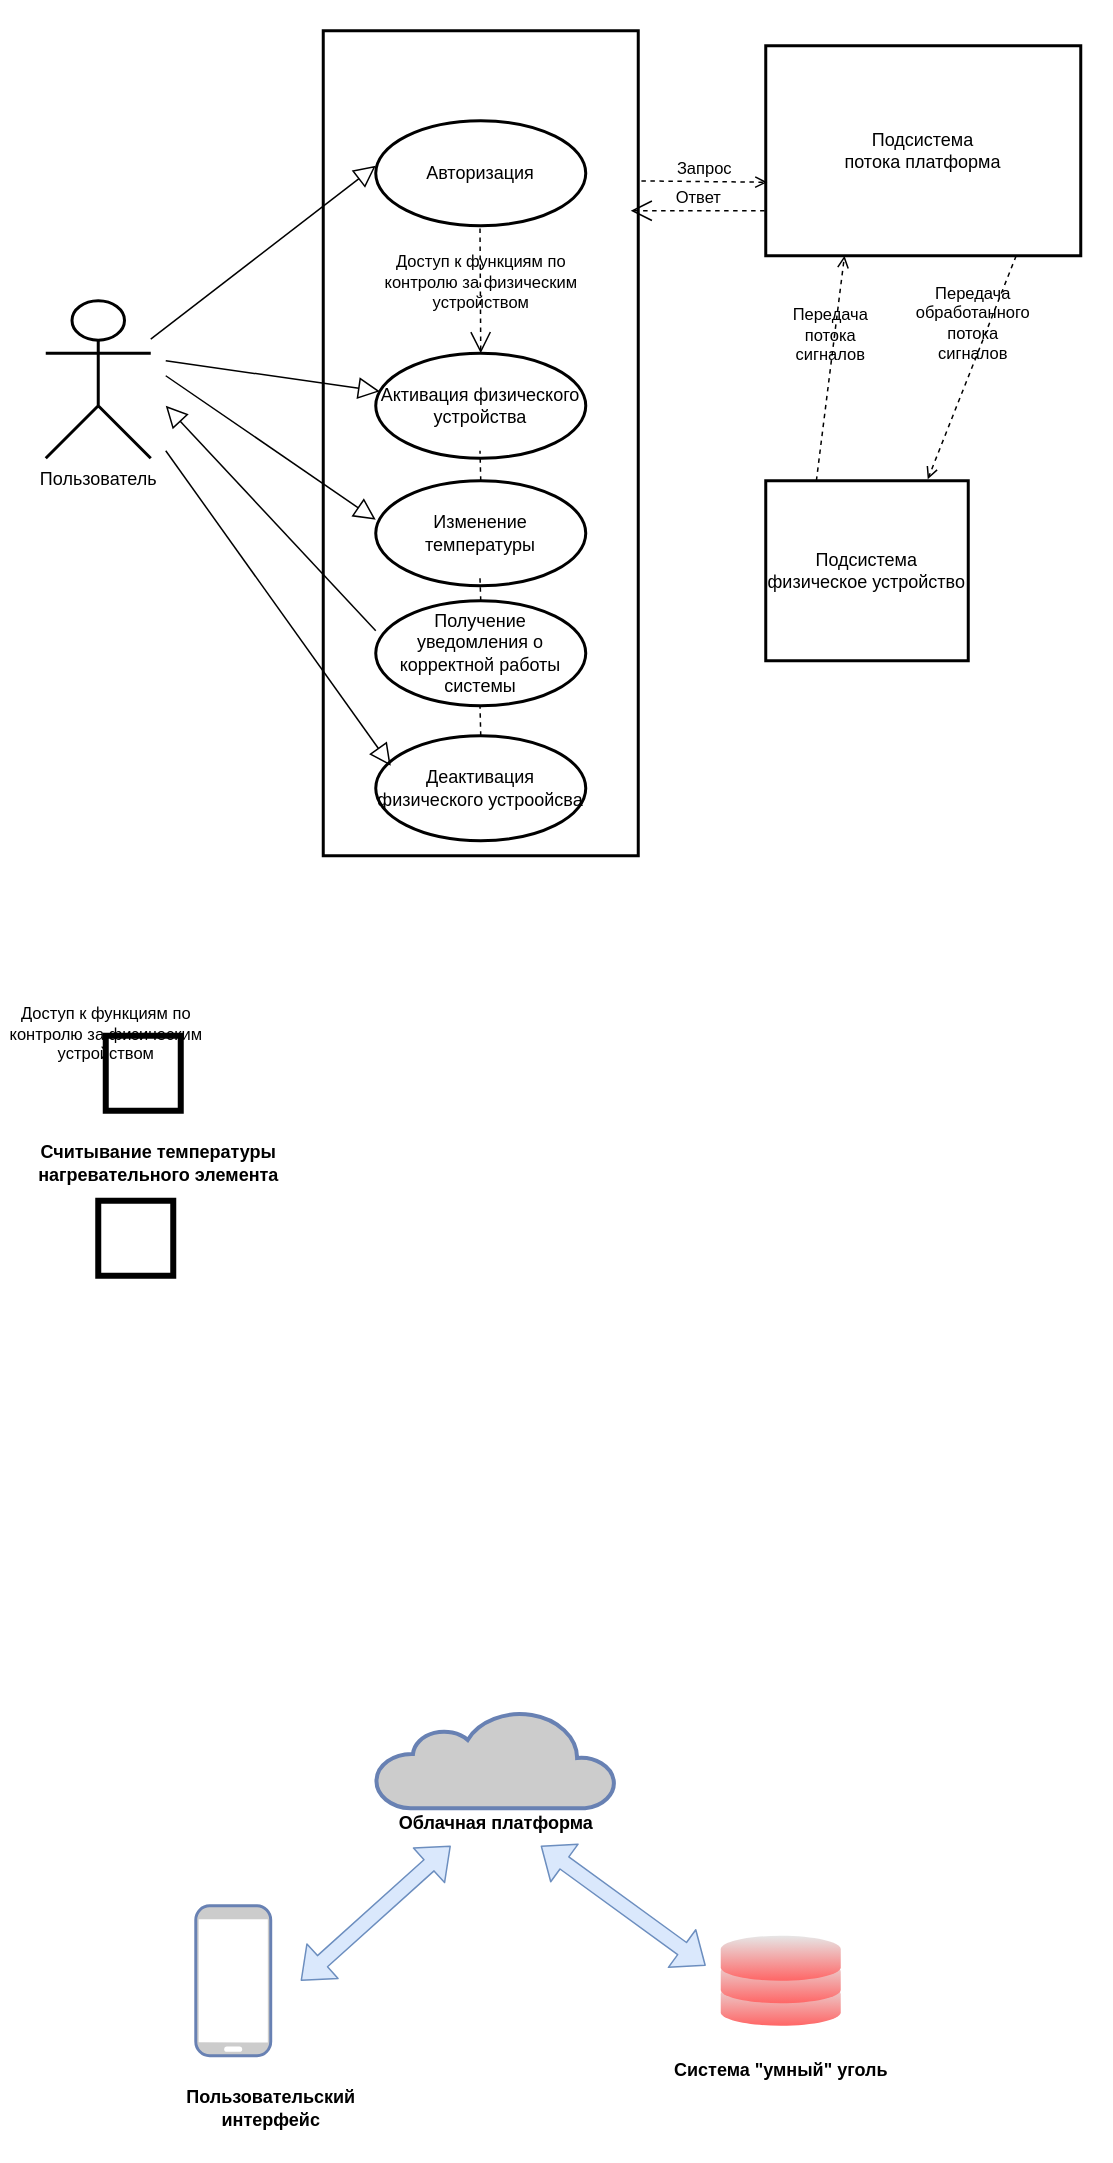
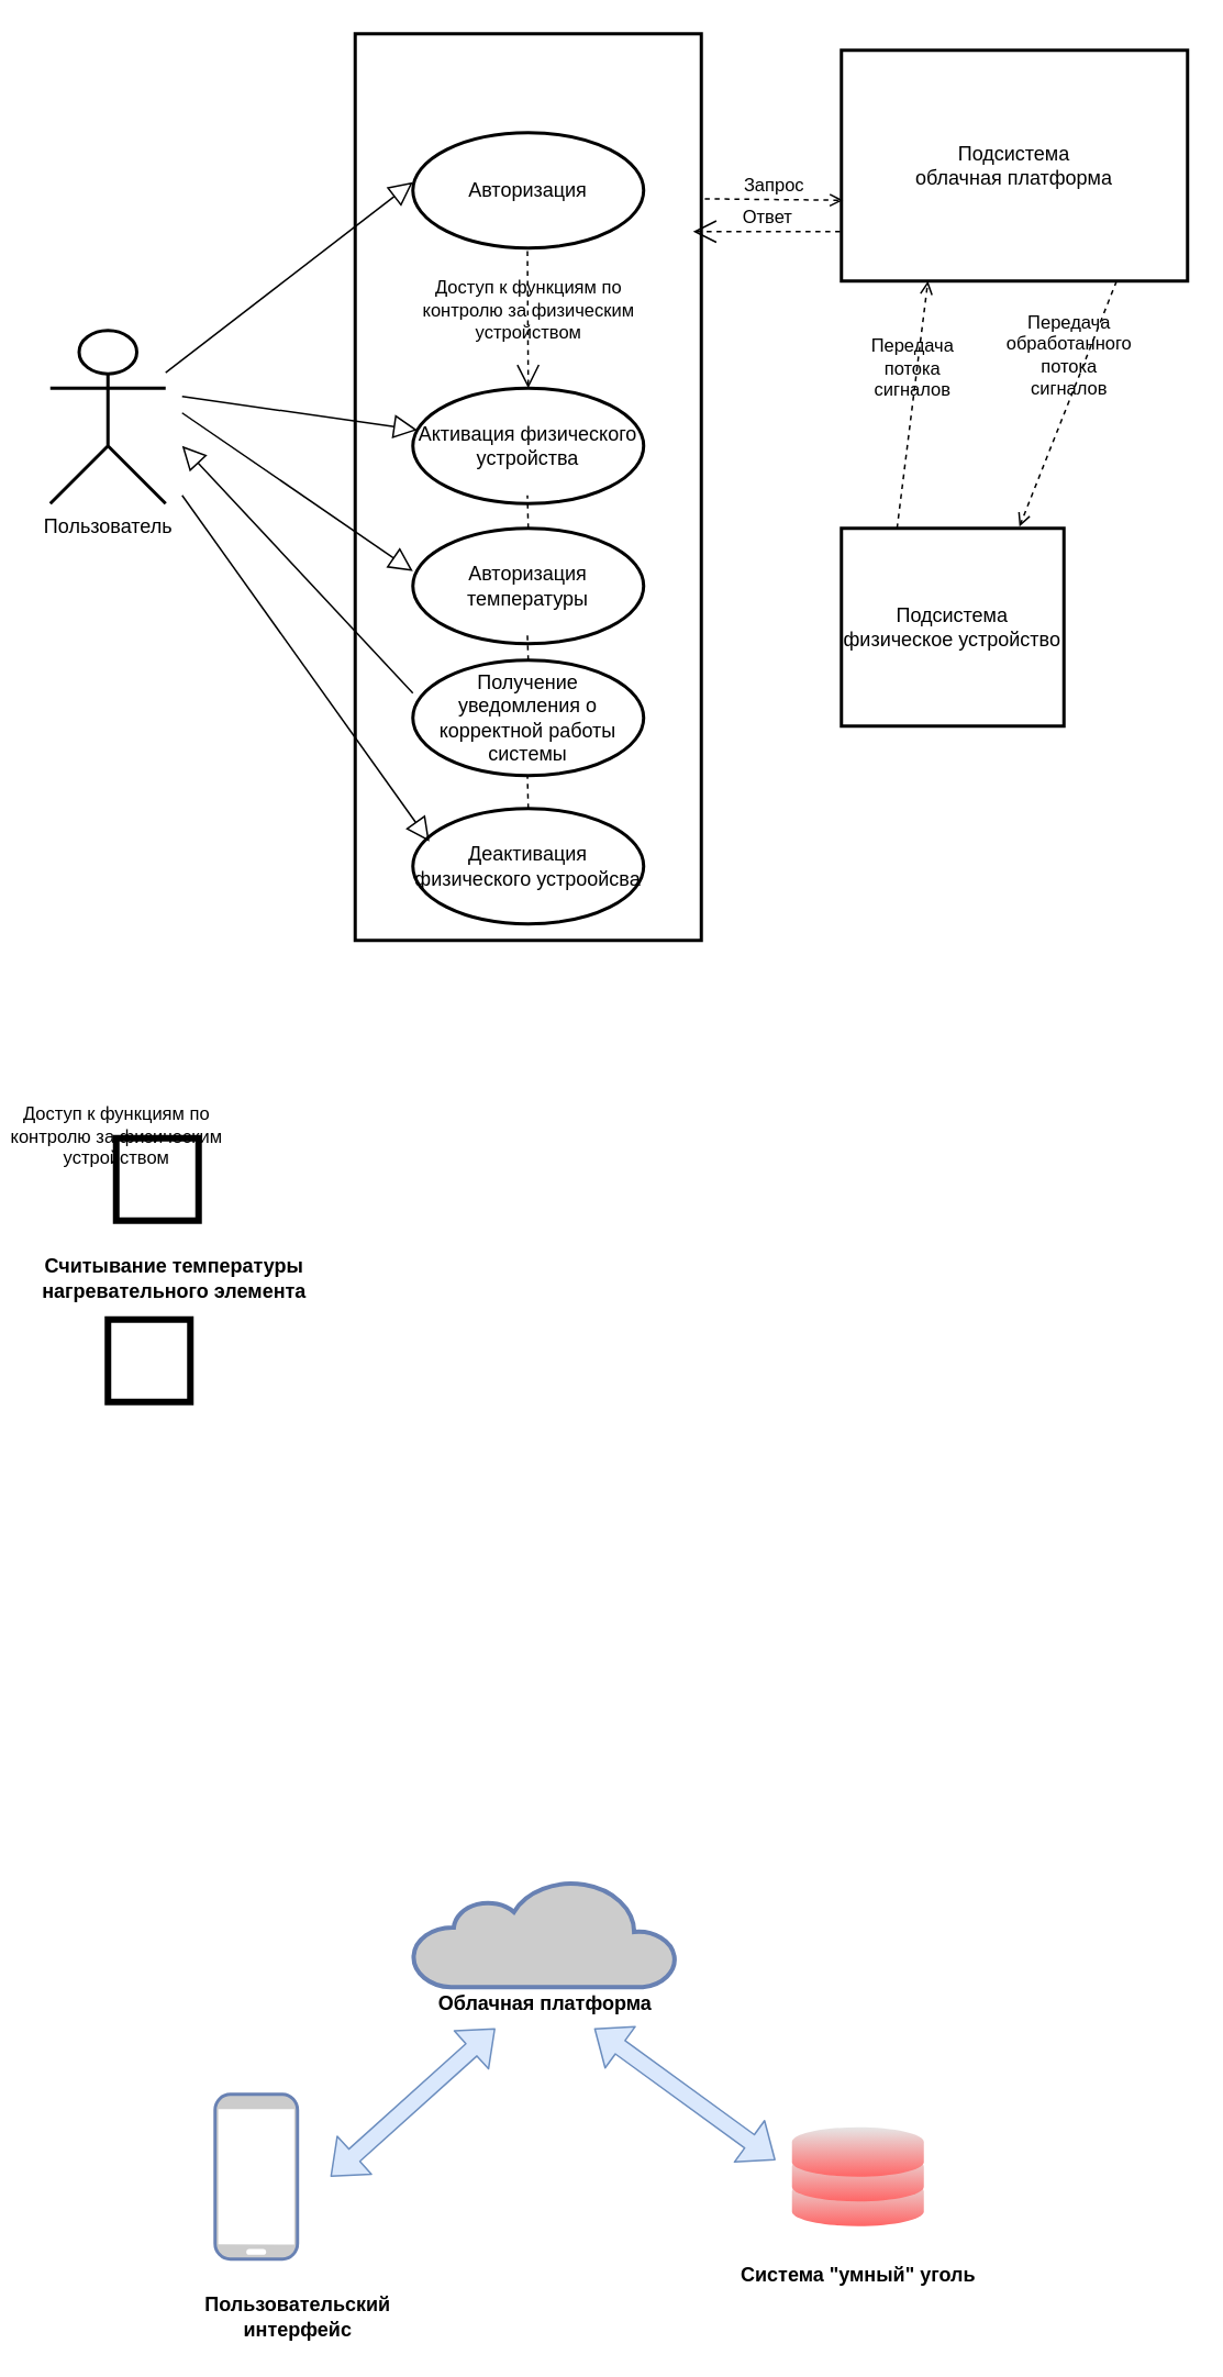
- <mxCell id="17" value="Подсистема&lt;br&gt;&lt;div&gt;потока платформа&lt;/div&gt;" style="rounded=0;whiteSpace=wrap;html=1;strokeColor=#000000;strokeWidth=2;fillColor=none;gradientColor=none;" vertex="1" parent="1"><mxGeometry x="510" y="30" width="210" height="140" as="geometry" /></mxCell>
+ <mxCell id="17" value="Подсистема&lt;br&gt;&lt;div&gt;облачная платформа&lt;/div&gt;" style="rounded=0;whiteSpace=wrap;html=1;strokeColor=#000000;strokeWidth=2;fillColor=none;gradientColor=none;" vertex="1" parent="1"><mxGeometry x="510" y="30" width="210" height="140" as="geometry" /></mxCell>
- <mxCell id="25" value="Изменение температуры" style="ellipse;whiteSpace=wrap;html=1;strokeColor=#000000;strokeWidth=2;fillColor=#FFFFFF;gradientColor=none;" vertex="1" parent="1"><mxGeometry x="250" y="320" width="140" height="70" as="geometry" /></mxCell>
+ <mxCell id="25" value="Авторизация температуры" style="ellipse;whiteSpace=wrap;html=1;strokeColor=#000000;strokeWidth=2;fillColor=#FFFFFF;gradientColor=none;" vertex="1" parent="1"><mxGeometry x="250" y="320" width="140" height="70" as="geometry" /></mxCell>
